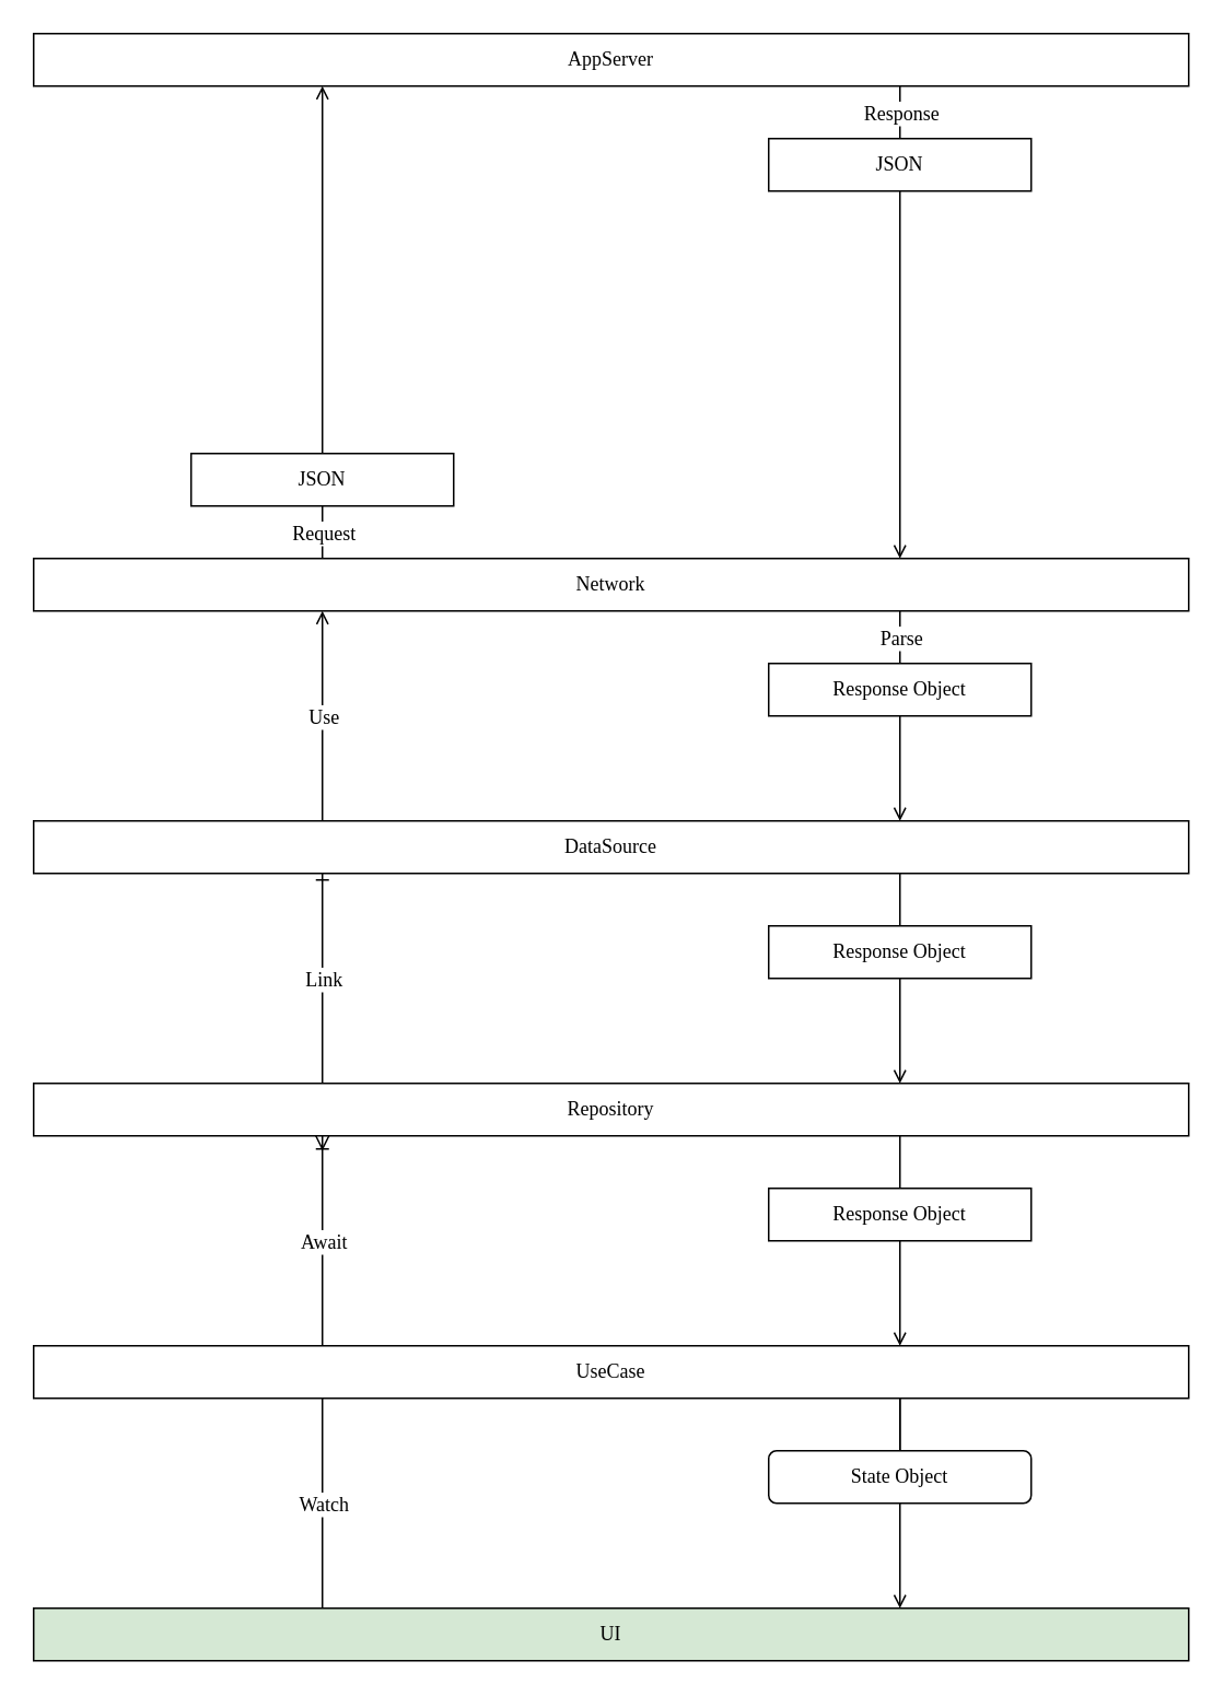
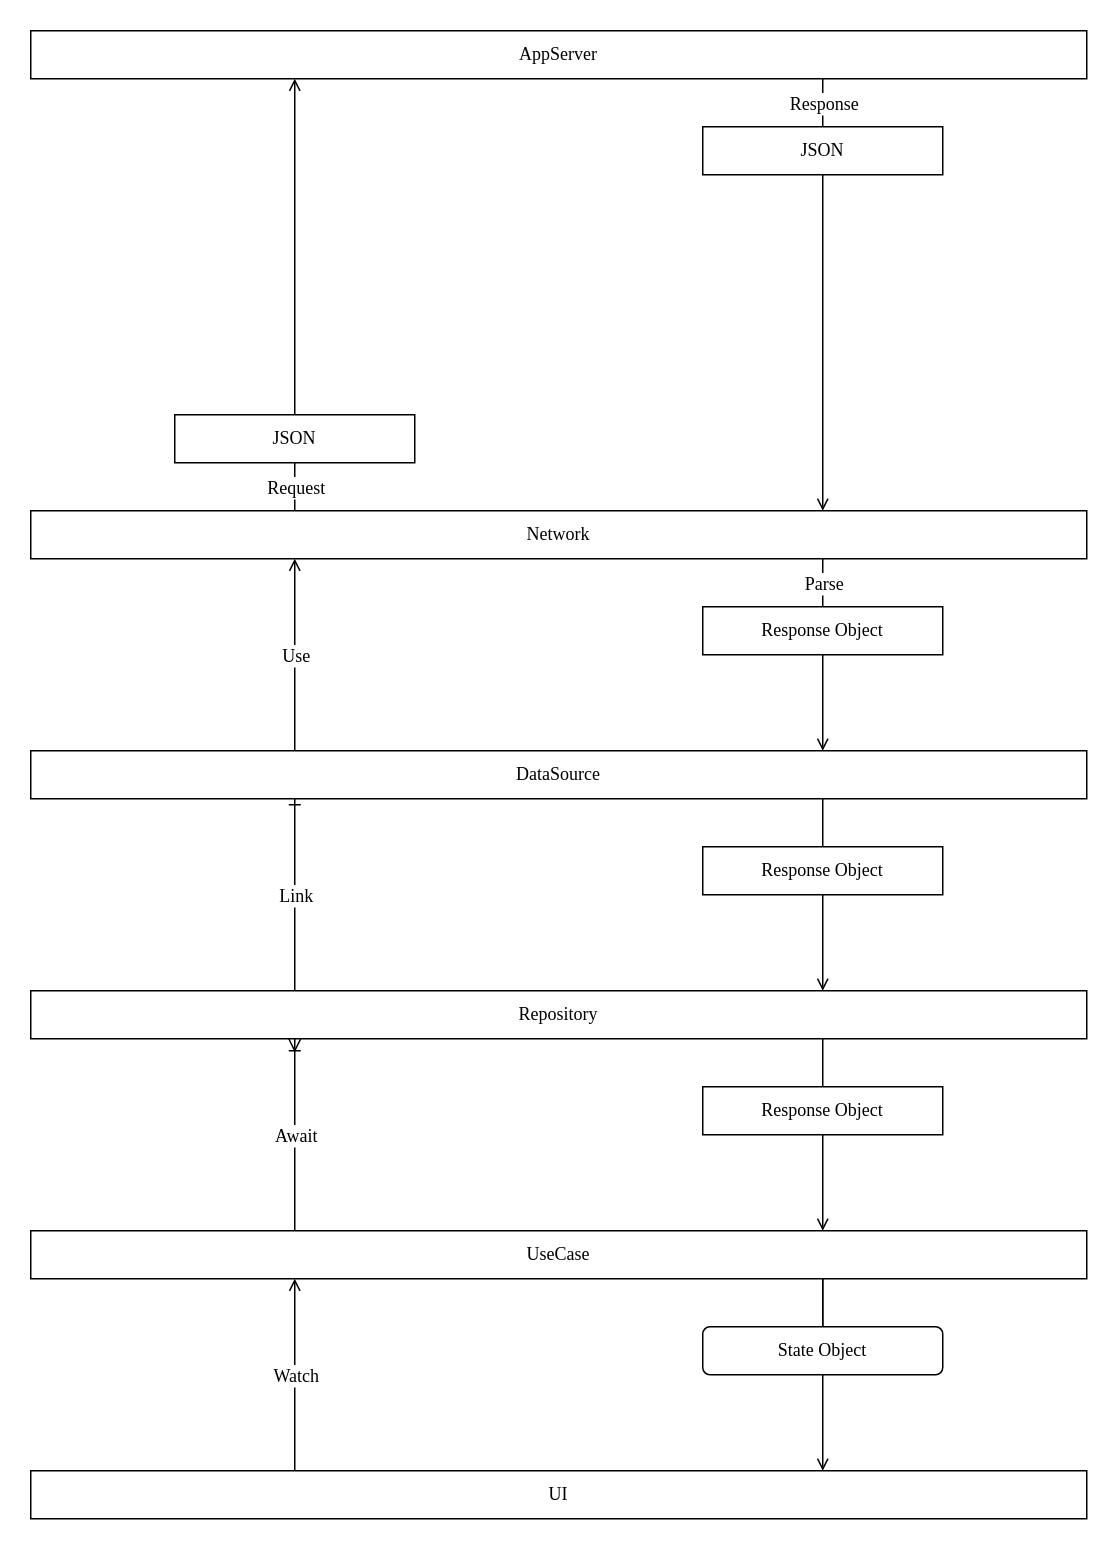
- <mxCell id="13" style="edgeStyle=orthogonalEdgeStyle;rounded=0;orthogonalLoop=1;jettySize=auto;html=1;exitX=0.25;exitY=0;exitDx=0;exitDy=0;entryX=0.25;entryY=1;entryDx=0;entryDy=0;strokeColor=default;align=center;verticalAlign=middle;fontFamily=Cascadia Code;fontSource=https%3A%2F%2Ffonts.googleapis.com%2Fcss%3Ffamily%3DCascadia%2BCode;fontSize=12;fontColor=default;labelBackgroundColor=default;resizable=0;endArrow=none;endFill=0;" edge="1" parent="1" source="15" target="12"><mxGeometry relative="1" as="geometry" /></mxCell>
+ <mxCell id="13" style="edgeStyle=orthogonalEdgeStyle;rounded=0;orthogonalLoop=1;jettySize=auto;html=1;exitX=0.25;exitY=0;exitDx=0;exitDy=0;entryX=0.25;entryY=1;entryDx=0;entryDy=0;strokeColor=default;align=center;verticalAlign=middle;fontFamily=Cascadia Code;fontSource=https%3A%2F%2Ffonts.googleapis.com%2Fcss%3Ffamily%3DCascadia%2BCode;fontSize=12;fontColor=default;labelBackgroundColor=default;resizable=0;endArrow=open;endFill=0;" edge="1" parent="1" source="15" target="12"><mxGeometry relative="1" as="geometry" /></mxCell>
- <mxCell id="15" value="UI" style="rounded=0;whiteSpace=wrap;html=1;fontSize=12;fontFamily=Cascadia Code;fontSource=https%3A%2F%2Ffonts.googleapis.com%2Fcss%3Ffamily%3DCascadia%2BCode;snapToPoint=0;fillColor=#d5e8d4;" vertex="1" parent="1"><mxGeometry x="20" y="980" width="704" height="32" as="geometry" /></mxCell>
+ <mxCell id="15" value="UI" style="rounded=0;whiteSpace=wrap;html=1;fontSize=12;fontFamily=Cascadia Code;fontSource=https%3A%2F%2Ffonts.googleapis.com%2Fcss%3Ffamily%3DCascadia%2BCode;snapToPoint=0;" vertex="1" parent="1"><mxGeometry x="20" y="980" width="704" height="32" as="geometry" /></mxCell>
